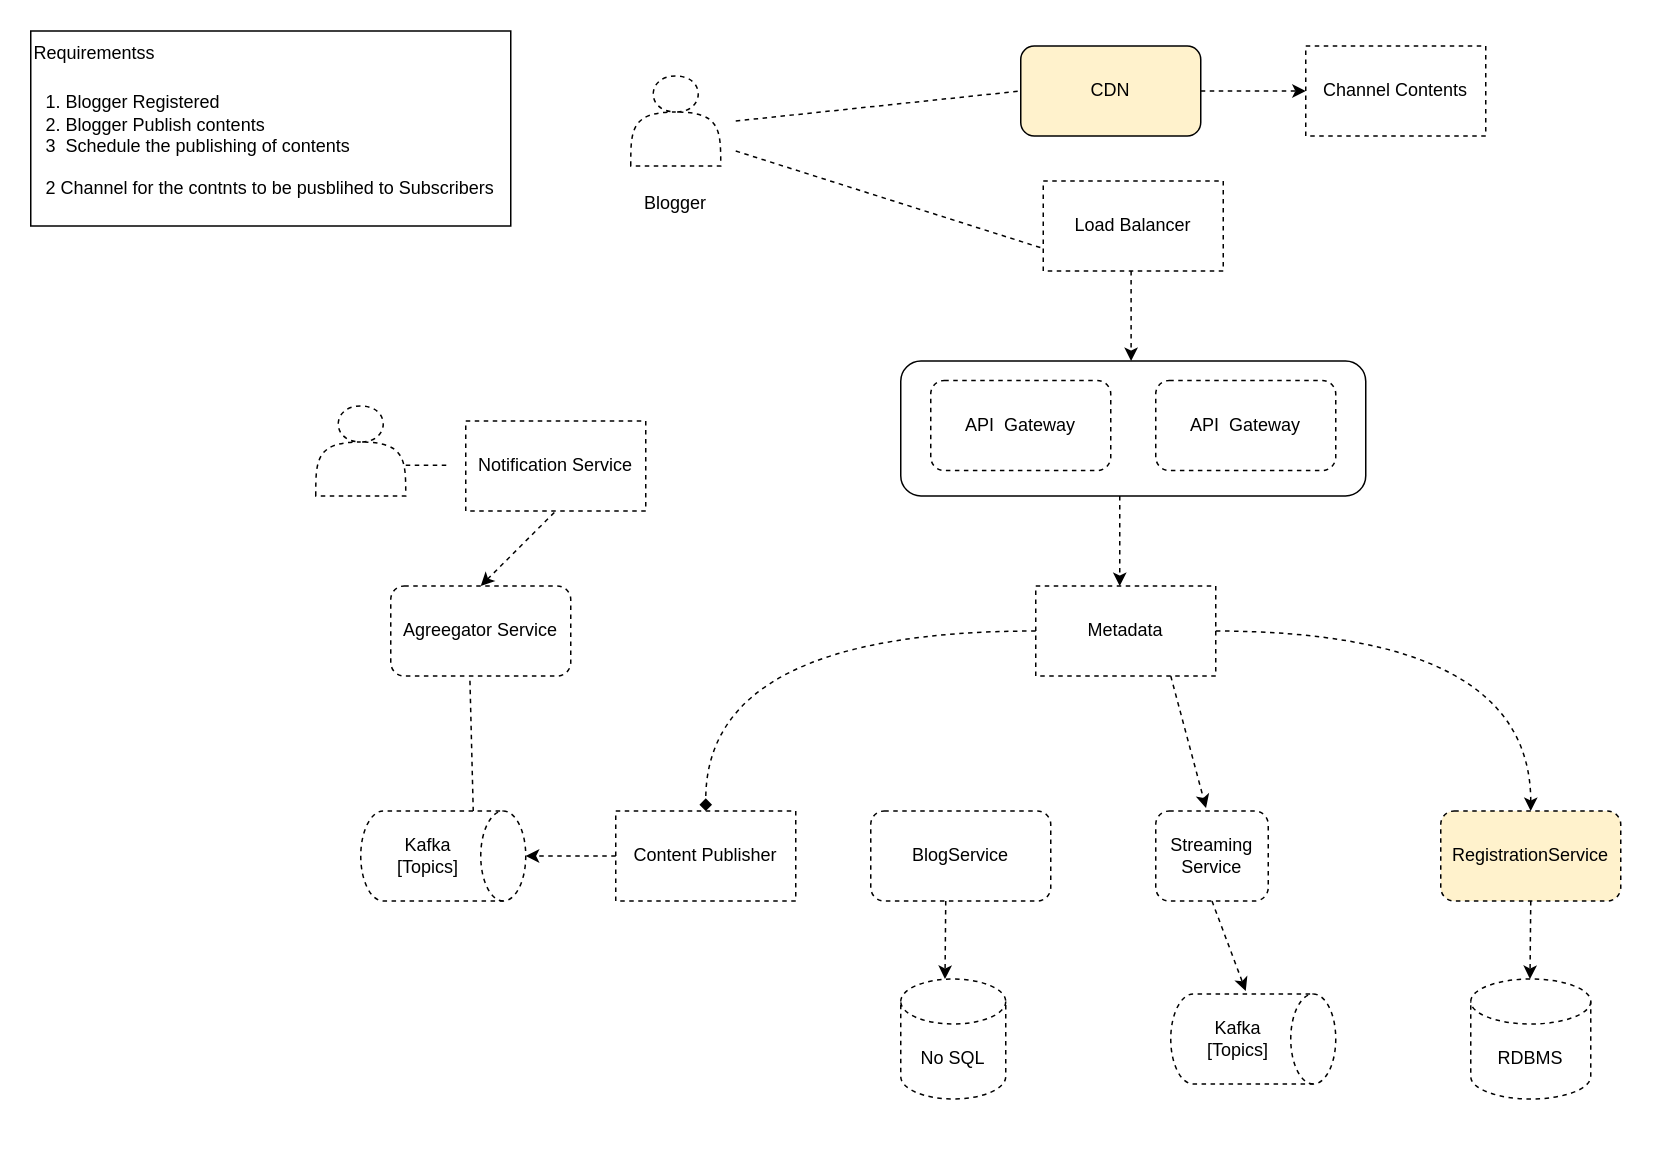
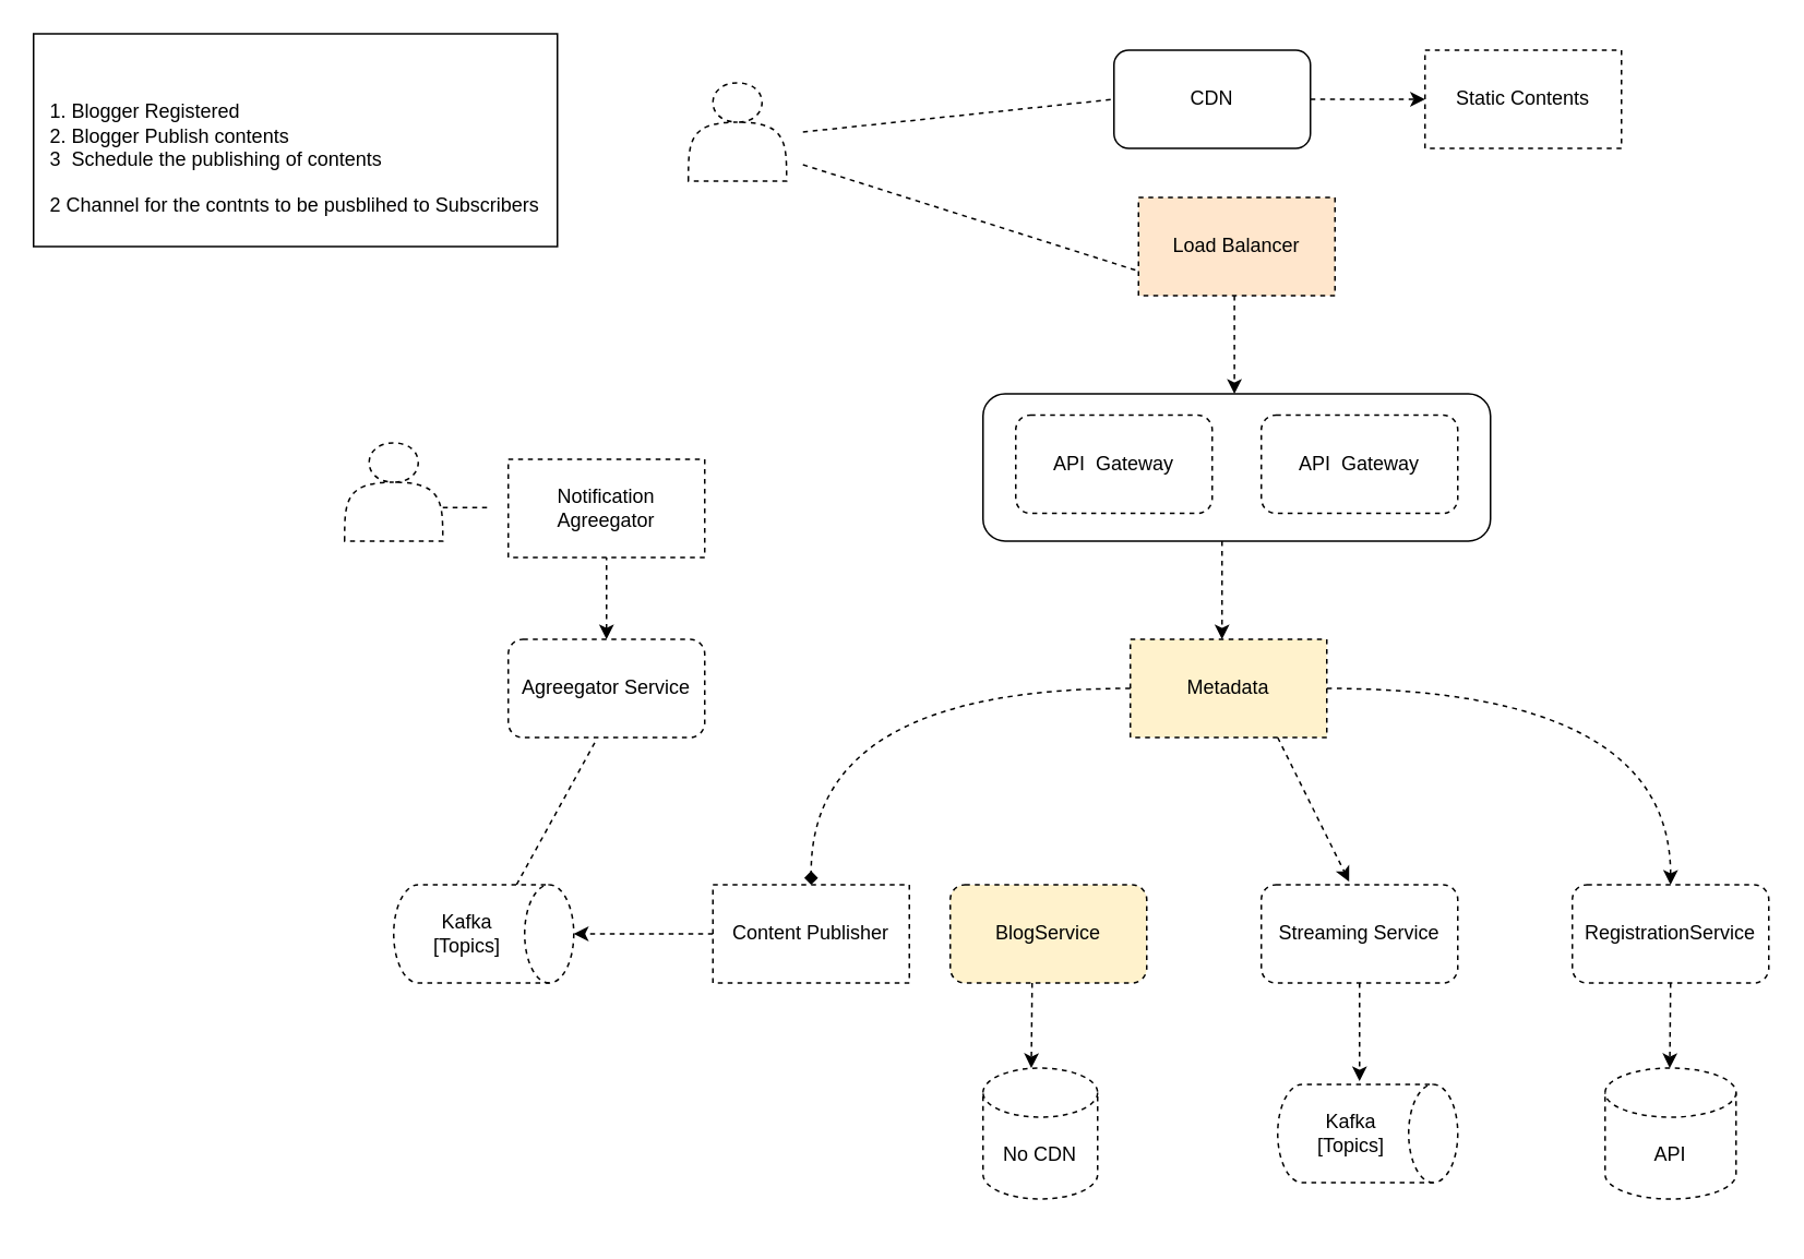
- <mxCell id="30" value="&amp;nbsp;Requirementss" style="text;html=1;align=center;verticalAlign=middle;whiteSpace=wrap;rounded=0;" vertex="1" parent="26"><mxGeometry x="13.014" width="55.775" height="30" as="geometry" /></mxCell>
- <mxCell id="3" value="CDN" style="rounded=1;whiteSpace=wrap;html=1;fillColor=#fff2cc;" parent="1" vertex="1"><mxGeometry x="680" y="30" width="120" height="60" as="geometry" /></mxCell>
+ <mxCell id="3" value="CDN" style="rounded=1;whiteSpace=wrap;html=1;" parent="1" vertex="1"><mxGeometry x="680" y="30" width="120" height="60" as="geometry" /></mxCell>
- <mxCell id="8" value="Channel Contents" style="rounded=0;whiteSpace=wrap;html=1;dashed=1;comic=0;enumerate=0;shadow=0;" parent="1" vertex="1"><mxGeometry x="870" y="30" width="120" height="60" as="geometry" /></mxCell>
+ <mxCell id="8" value="Static Contents" style="rounded=0;whiteSpace=wrap;html=1;dashed=1;comic=0;enumerate=0;shadow=0;" parent="1" vertex="1"><mxGeometry x="870" y="30" width="120" height="60" as="geometry" /></mxCell>
- <mxCell id="5" value="Blogger" style="text;html=1;align=center;verticalAlign=middle;whiteSpace=wrap;rounded=0;dashed=1;comic=0;enumerate=0;shadow=0;" parent="1" vertex="1"><mxGeometry x="420" y="120" width="60" height="30" as="geometry" /></mxCell>
- <mxCell id="2" value="Load Balancer" style="rounded=0;whiteSpace=wrap;html=1;dashed=1;comic=0;enumerate=0;shadow=0;" parent="1" vertex="1"><mxGeometry x="695" y="120" width="120" height="60" as="geometry" /></mxCell>
+ <mxCell id="2" value="Load Balancer" style="rounded=0;whiteSpace=wrap;html=1;dashed=1;comic=0;enumerate=0;shadow=0;fillColor=#ffe6cc;" parent="1" vertex="1"><mxGeometry x="695" y="120" width="120" height="60" as="geometry" /></mxCell>
- <mxCell id="11" value="Notification Service" style="rounded=0;whiteSpace=wrap;html=1;dashed=1;comic=0;enumerate=0;shadow=0;" parent="1" vertex="1"><mxGeometry x="310" y="280" width="120" height="60" as="geometry" /></mxCell>
+ <mxCell id="11" value="Notification Agreegator" style="rounded=0;whiteSpace=wrap;html=1;dashed=1;comic=0;enumerate=0;shadow=0;" parent="1" vertex="1"><mxGeometry x="310" y="280" width="120" height="60" as="geometry" /></mxCell>
- <mxCell id="23" value="Agreegator Service" style="rounded=1;whiteSpace=wrap;html=1;dashed=1;comic=0;enumerate=0;shadow=0;" parent="1" vertex="1"><mxGeometry x="260" y="390" width="120" height="60" as="geometry" /></mxCell>
+ <mxCell id="23" value="Agreegator Service" style="rounded=1;whiteSpace=wrap;html=1;dashed=1;comic=0;enumerate=0;shadow=0;" parent="1" vertex="1"><mxGeometry x="310" y="390" width="120" height="60" as="geometry" /></mxCell>
- <mxCell id="10" value="Metadata" style="rounded=0;whiteSpace=wrap;html=1;dashed=1;comic=0;enumerate=0;shadow=0;" parent="1" vertex="1"><mxGeometry x="690" y="390" width="120" height="60" as="geometry" /></mxCell>
+ <mxCell id="10" value="Metadata" style="rounded=0;whiteSpace=wrap;html=1;dashed=1;comic=0;enumerate=0;shadow=0;fillColor=#fff2cc;" parent="1" vertex="1"><mxGeometry x="690" y="390" width="120" height="60" as="geometry" /></mxCell>
- <mxCell id="14" value="Content Publisher" style="rounded=0;whiteSpace=wrap;html=1;dashed=1;comic=0;enumerate=0;shadow=0;" parent="1" vertex="1"><mxGeometry x="410" y="540" width="120" height="60" as="geometry" /></mxCell>
+ <mxCell id="14" value="Content Publisher" style="rounded=0;whiteSpace=wrap;html=1;dashed=1;comic=0;enumerate=0;shadow=0;" parent="1" vertex="1"><mxGeometry x="435" y="540" width="120" height="60" as="geometry" /></mxCell>
- <mxCell id="16" value="BlogService" style="rounded=1;whiteSpace=wrap;html=1;dashed=1;comic=0;enumerate=0;shadow=0;" parent="1" vertex="1"><mxGeometry x="580" y="540" width="120" height="60" as="geometry" /></mxCell>
+ <mxCell id="16" value="BlogService" style="rounded=1;whiteSpace=wrap;html=1;dashed=1;comic=0;enumerate=0;shadow=0;fillColor=#fff2cc;" parent="1" vertex="1"><mxGeometry x="580" y="540" width="120" height="60" as="geometry" /></mxCell>
- <mxCell id="17" value="Streaming Service" style="rounded=1;whiteSpace=wrap;html=1;dashed=1;comic=0;enumerate=0;shadow=0;" parent="1" vertex="1"><mxGeometry x="770" y="540" width="75" height="60" as="geometry" /></mxCell>
+ <mxCell id="17" value="Streaming Service" style="rounded=1;whiteSpace=wrap;html=1;dashed=1;comic=0;enumerate=0;shadow=0;" parent="1" vertex="1"><mxGeometry x="770" y="540" width="120" height="60" as="geometry" /></mxCell>
- <mxCell id="21" value="RegistrationService" style="rounded=1;whiteSpace=wrap;html=1;dashed=1;comic=0;enumerate=0;shadow=0;fillColor=#fff2cc;" parent="1" vertex="1"><mxGeometry x="960" y="540" width="120" height="60" as="geometry" /></mxCell>
+ <mxCell id="21" value="RegistrationService" style="rounded=1;whiteSpace=wrap;html=1;dashed=1;comic=0;enumerate=0;shadow=0;" parent="1" vertex="1"><mxGeometry x="960" y="540" width="120" height="60" as="geometry" /></mxCell>
- <mxCell id="37" value="No SQL" style="shape=cylinder3;whiteSpace=wrap;html=1;boundedLbl=1;backgroundOutline=1;size=15;dashed=1;comic=0;enumerate=0;shadow=0;" vertex="1" parent="1"><mxGeometry x="600" y="652" width="70" height="80" as="geometry" /></mxCell>
+ <mxCell id="37" value="No CDN" style="shape=cylinder3;whiteSpace=wrap;html=1;boundedLbl=1;backgroundOutline=1;size=15;dashed=1;comic=0;enumerate=0;shadow=0;" vertex="1" parent="1"><mxGeometry x="600" y="652" width="70" height="80" as="geometry" /></mxCell>
- <mxCell id="20" value="RDBMS" style="shape=cylinder3;whiteSpace=wrap;html=1;boundedLbl=1;backgroundOutline=1;size=15;dashed=1;comic=0;enumerate=0;shadow=0;" parent="1" vertex="1"><mxGeometry x="980" y="652" width="80" height="80" as="geometry" /></mxCell>
+ <mxCell id="20" value="API" style="shape=cylinder3;whiteSpace=wrap;html=1;boundedLbl=1;backgroundOutline=1;size=15;dashed=1;comic=0;enumerate=0;shadow=0;" parent="1" vertex="1"><mxGeometry x="980" y="652" width="80" height="80" as="geometry" /></mxCell>
